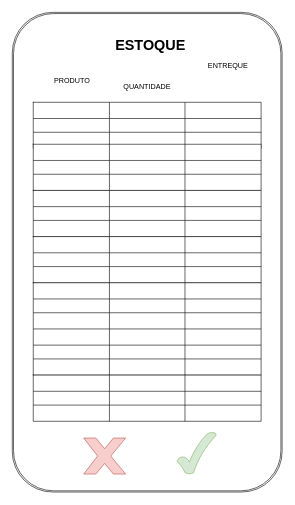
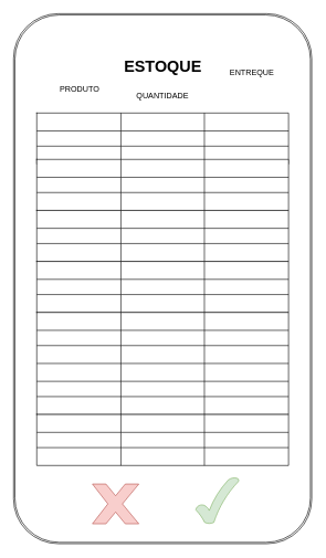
- <mxCell id="93" value="&lt;font style=&quot;vertical-align: inherit;&quot;&gt;&lt;font style=&quot;vertical-align: inherit;&quot;&gt;ESTOQUE&lt;/font&gt;&lt;/font&gt;" style="text;strokeColor=none;fillColor=none;html=1;fontSize=24;fontStyle=1;verticalAlign=middle;align=center;" vertex="1" parent="1"><mxGeometry x="200" y="55" width="100" height="40" as="geometry" /></mxCell>
+ <mxCell id="93" value="&lt;font style=&quot;vertical-align: inherit;&quot;&gt;&lt;font style=&quot;vertical-align: inherit;&quot;&gt;ESTOQUE&lt;/font&gt;&lt;/font&gt;" style="text;strokeColor=none;fillColor=none;html=1;fontSize=24;fontStyle=1;verticalAlign=middle;align=center;" vertex="1" parent="1"><mxGeometry x="195" y="80" width="100" height="40" as="geometry" /></mxCell>
